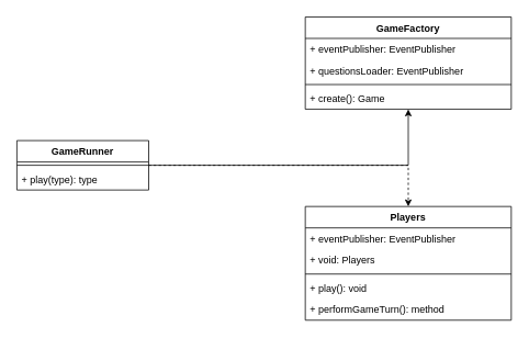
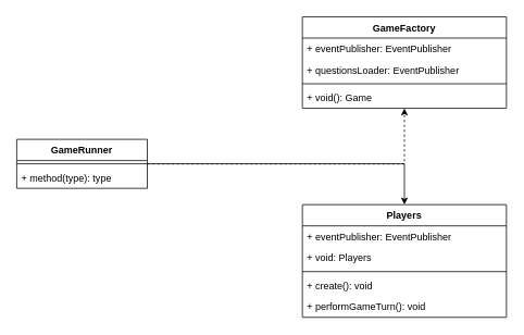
- <mxCell id="11" value="+ create(): Game" style="text;strokeColor=none;fillColor=none;align=left;verticalAlign=top;spacingLeft=4;spacingRight=4;overflow=hidden;rotatable=0;points=[[0,0.5],[1,0.5]];portConstraint=eastwest;" parent="7" vertex="1"><mxGeometry y="86" width="250" height="26" as="geometry" /></mxCell>
+ <mxCell id="11" value="+ void(): Game" style="text;strokeColor=none;fillColor=none;align=left;verticalAlign=top;spacingLeft=4;spacingRight=4;overflow=hidden;rotatable=0;points=[[0,0.5],[1,0.5]];portConstraint=eastwest;" parent="7" vertex="1"><mxGeometry y="86" width="250" height="26" as="geometry" /></mxCell>
- <mxCell id="2" style="edgeStyle=orthogonalEdgeStyle;rounded=0;orthogonalLoop=1;jettySize=auto;html=1;dashed=0;" parent="1" source="4" target="7" edge="1"><mxGeometry relative="1" as="geometry" /></mxCell>
+ <mxCell id="2" style="edgeStyle=orthogonalEdgeStyle;rounded=0;orthogonalLoop=1;jettySize=auto;html=1;dashed=1;" parent="1" source="4" target="7" edge="1"><mxGeometry relative="1" as="geometry" /></mxCell>
- <mxCell id="6" value="+ play(type): type" style="text;strokeColor=none;fillColor=none;align=left;verticalAlign=top;spacingLeft=4;spacingRight=4;overflow=hidden;rotatable=0;points=[[0,0.5],[1,0.5]];portConstraint=eastwest;whiteSpace=wrap;html=1;" parent="4" vertex="1"><mxGeometry y="34" width="160" height="26" as="geometry" /></mxCell>
+ <mxCell id="6" value="+ method(type): type" style="text;strokeColor=none;fillColor=none;align=left;verticalAlign=top;spacingLeft=4;spacingRight=4;overflow=hidden;rotatable=0;points=[[0,0.5],[1,0.5]];portConstraint=eastwest;whiteSpace=wrap;html=1;" parent="4" vertex="1"><mxGeometry y="34" width="160" height="26" as="geometry" /></mxCell>
- <mxCell id="3" style="edgeStyle=orthogonalEdgeStyle;rounded=0;orthogonalLoop=1;jettySize=auto;html=1;dashed=1;" parent="1" source="4" target="12" edge="1"><mxGeometry relative="1" as="geometry" /></mxCell>
+ <mxCell id="3" style="edgeStyle=orthogonalEdgeStyle;rounded=0;orthogonalLoop=1;jettySize=auto;html=1;dashed=0;" parent="1" source="4" target="12" edge="1"><mxGeometry relative="1" as="geometry" /></mxCell>
- <mxCell id="16" value="+ play(): void" style="text;strokeColor=none;fillColor=none;align=left;verticalAlign=top;spacingLeft=4;spacingRight=4;overflow=hidden;rotatable=0;points=[[0,0.5],[1,0.5]];portConstraint=eastwest;" parent="12" vertex="1"><mxGeometry y="86" width="250" height="26" as="geometry" /></mxCell>
+ <mxCell id="16" value="+ create(): void" style="text;strokeColor=none;fillColor=none;align=left;verticalAlign=top;spacingLeft=4;spacingRight=4;overflow=hidden;rotatable=0;points=[[0,0.5],[1,0.5]];portConstraint=eastwest;" parent="12" vertex="1"><mxGeometry y="86" width="250" height="26" as="geometry" /></mxCell>
- <mxCell id="17" value="+ performGameTurn(): method" style="text;strokeColor=none;fillColor=none;align=left;verticalAlign=top;spacingLeft=4;spacingRight=4;overflow=hidden;rotatable=0;points=[[0,0.5],[1,0.5]];portConstraint=eastwest;" parent="12" vertex="1"><mxGeometry y="112" width="250" height="26" as="geometry" /></mxCell>
+ <mxCell id="17" value="+ performGameTurn(): void" style="text;strokeColor=none;fillColor=none;align=left;verticalAlign=top;spacingLeft=4;spacingRight=4;overflow=hidden;rotatable=0;points=[[0,0.5],[1,0.5]];portConstraint=eastwest;" parent="12" vertex="1"><mxGeometry y="112" width="250" height="26" as="geometry" /></mxCell>
